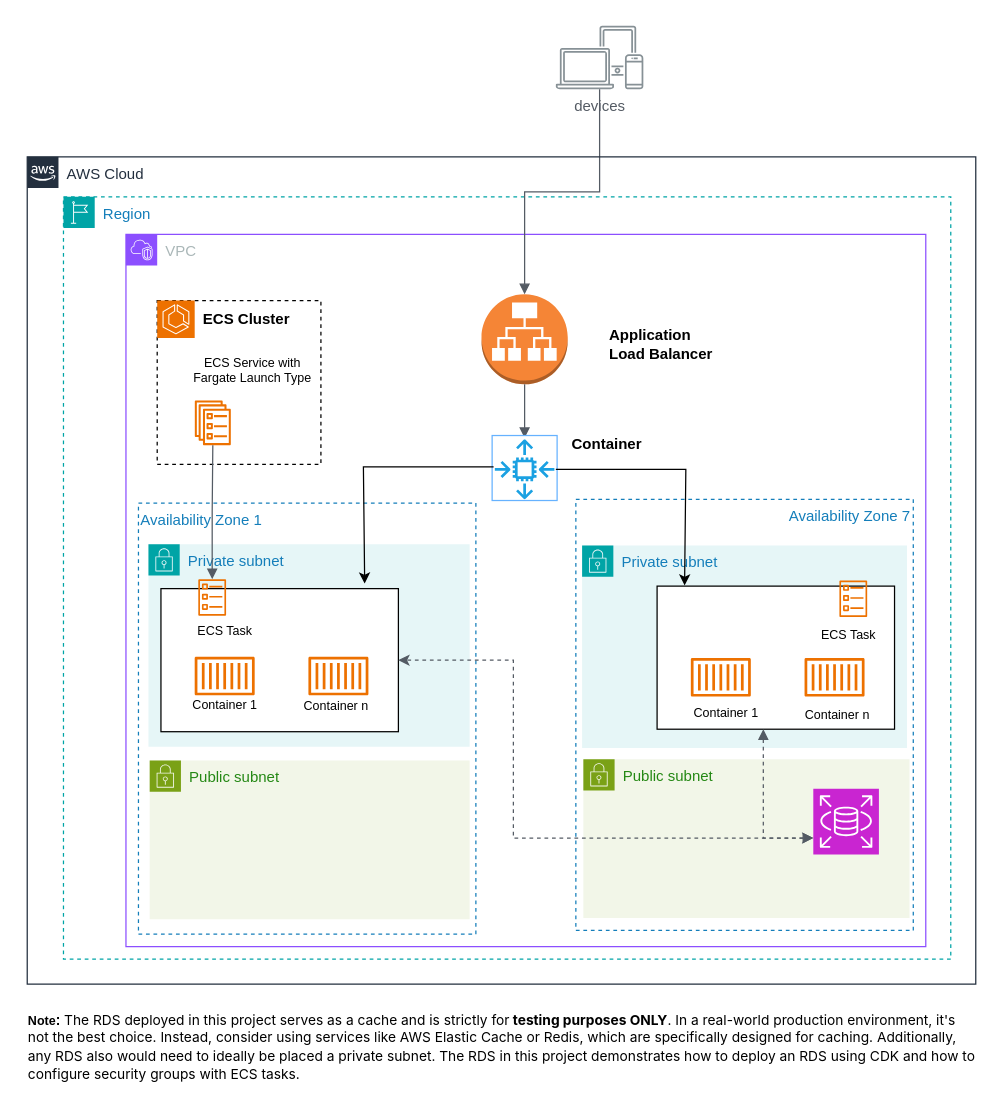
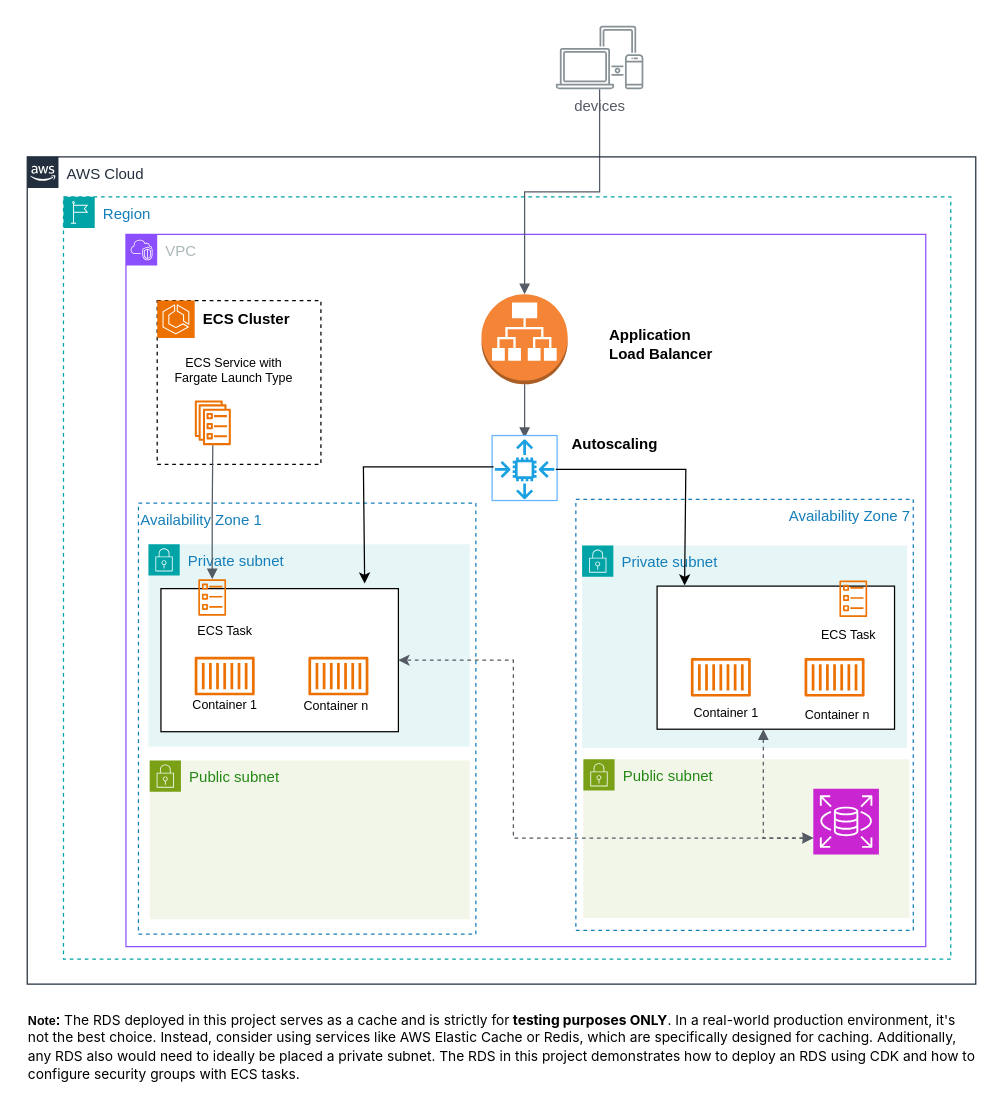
- <mxCell id="26" value="ECS Service with Fargate Launch Type" style="text;html=1;align=center;verticalAlign=middle;whiteSpace=wrap;rounded=0;fontSize=10;" parent="1" vertex="1"><mxGeometry x="152" y="281.19" width="99" height="30" as="geometry" /></mxCell>
+ <mxCell id="26" value="ECS Service with Fargate Launch Type" style="text;html=1;align=center;verticalAlign=middle;whiteSpace=wrap;rounded=0;fontSize=10;" parent="1" vertex="1"><mxGeometry x="137" y="281.19" width="99" height="30" as="geometry" /></mxCell>
- <mxCell id="11" value="Container" style="text;html=1;align=left;verticalAlign=middle;whiteSpace=wrap;rounded=0;fontStyle=1" parent="5" vertex="1"><mxGeometry x="354.5" y="153" width="81" height="30" as="geometry" /></mxCell>
+ <mxCell id="11" value="Autoscaling" style="text;html=1;align=left;verticalAlign=middle;whiteSpace=wrap;rounded=0;fontStyle=1" parent="5" vertex="1"><mxGeometry x="354.5" y="153" width="81" height="30" as="geometry" /></mxCell>
